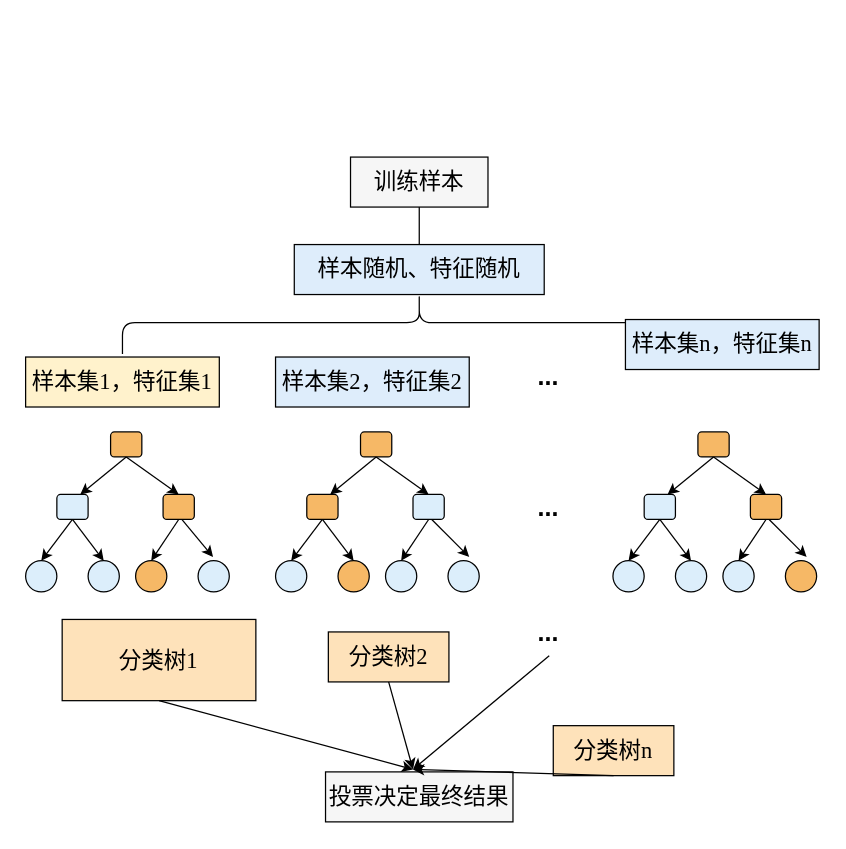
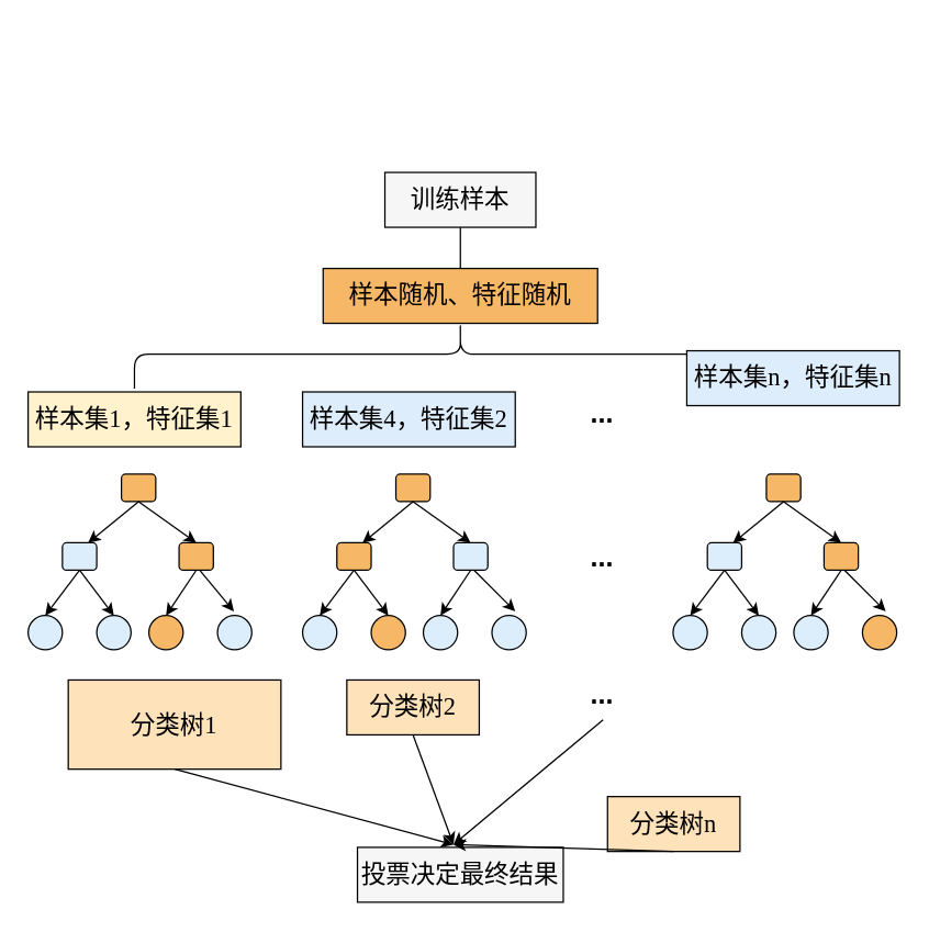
- <mxCell id="5" value="样本随机、特征随机" style="rounded=0;whiteSpace=wrap;html=1;fontSize=18;fontFamily=Times New Roman;fillColor=#deedfb;" vertex="1" parent="1"><mxGeometry x="235" y="195" width="200" height="40" as="geometry" /></mxCell>
+ <mxCell id="5" value="样本随机、特征随机" style="rounded=0;whiteSpace=wrap;html=1;fontSize=18;fontFamily=Times New Roman;fillColor=#f6b866;" vertex="1" parent="1"><mxGeometry x="235" y="195" width="200" height="40" as="geometry" /></mxCell>
- <mxCell id="7" value="样本集2，特征集2" style="rounded=0;whiteSpace=wrap;html=1;fontSize=18;fontFamily=Times New Roman;fillColor=#deedfb;" vertex="1" parent="1"><mxGeometry x="220" y="285" width="155" height="40" as="geometry" /></mxCell>
+ <mxCell id="7" value="样本集4，特征集2" style="rounded=0;whiteSpace=wrap;html=1;fontSize=18;fontFamily=Times New Roman;fillColor=#deedfb;" vertex="1" parent="1"><mxGeometry x="220" y="285" width="155" height="40" as="geometry" /></mxCell>
- <mxCell id="54" value="分类树2" style="rounded=0;whiteSpace=wrap;html=1;fontSize=18;fontFamily=Times New Roman;fillColor=#fee2ba;" vertex="1" parent="1"><mxGeometry x="262.25" y="505" width="96.5" height="40" as="geometry" /></mxCell>
+ <mxCell id="54" value="分类树2" style="rounded=0;whiteSpace=wrap;html=1;fontSize=18;fontFamily=Times New Roman;fillColor=#fee2ba;" vertex="1" parent="1"><mxGeometry x="252.25" y="495" width="96.5" height="40" as="geometry" /></mxCell>
